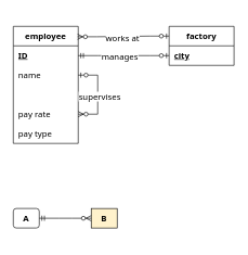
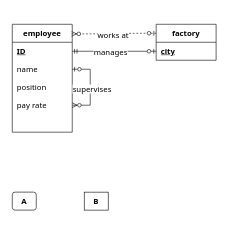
- <mxCell id="19" value="" style="edgeStyle=entityRelationEdgeStyle;fontSize=13;html=1;endArrow=ERzeroToMany;startArrow=ERzeroToOne;rounded=0;labelBackgroundColor=default;fontColor=default;strokeColor=default;exitX=0;exitY=0.25;exitDx=0;exitDy=0;entryX=0.99;entryY=0.089;entryDx=0;entryDy=0;entryPerimeter=0;fontFamily=Noto Sans;fontSource=https%3A%2F%2Ffonts.googleapis.com%2Fcss%3Ffamily%3DNoto%2BSans;" parent="1" source="16" target="3" edge="1"><mxGeometry width="100" height="100" relative="1" as="geometry"><mxPoint x="230" y="100" as="sourcePoint" /><mxPoint x="210" y="40" as="targetPoint" /></mxGeometry></mxCell>
+ <mxCell id="19" value="" style="edgeStyle=entityRelationEdgeStyle;fontSize=13;html=1;endArrow=ERzeroToMany;startArrow=ERzeroToOne;rounded=0;labelBackgroundColor=default;fontColor=default;strokeColor=default;exitX=0;exitY=0.25;exitDx=0;exitDy=0;entryX=0.99;entryY=0.089;entryDx=0;entryDy=0;entryPerimeter=0;fontFamily=Noto Sans;fontSource=https%3A%2F%2Ffonts.googleapis.com%2Fcss%3Ffamily%3DNoto%2BSans;dashed=1;" parent="1" source="16" target="3" edge="1"><mxGeometry width="100" height="100" relative="1" as="geometry"><mxPoint x="230" y="100" as="sourcePoint" /><mxPoint x="210" y="40" as="targetPoint" /></mxGeometry></mxCell>
+ <mxCell id="9" value="position" style="shape=partialRectangle;html=1;whiteSpace=wrap;connectable=0;fillColor=none;top=0;left=0;bottom=0;right=0;align=left;spacingLeft=6;overflow=hidden;pointerEvents=1;fontColor=default;strokeColor=default;fontFamily=Noto Sans;fontSource=https%3A%2F%2Ffonts.googleapis.com%2Fcss%3Ffamily%3DNoto%2BSans;fontSize=13;" parent="8" vertex="1"><mxGeometry width="100" height="30" as="geometry"><mxRectangle width="100" height="30" as="alternateBounds" /></mxGeometry></mxCell>
- <mxCell id="13" value="pay type" style="shape=partialRectangle;html=1;whiteSpace=wrap;connectable=0;fillColor=none;top=0;left=0;bottom=0;right=0;align=left;spacingLeft=6;overflow=hidden;pointerEvents=1;fontColor=default;strokeColor=default;fontFamily=Noto Sans;fontSource=https%3A%2F%2Ffonts.googleapis.com%2Fcss%3Ffamily%3DNoto%2BSans;fontSize=13;" parent="12" vertex="1"><mxGeometry width="100" height="30" as="geometry"><mxRectangle width="100" height="30" as="alternateBounds" /></mxGeometry></mxCell>
- <mxCell id="26" value="" style="edgeStyle=entityRelationEdgeStyle;fontSize=13;html=1;endArrow=ERzeroToMany;startArrow=ERmandOne;rounded=0;exitX=1;exitY=0.5;exitDx=0;exitDy=0;entryX=0;entryY=0.5;entryDx=0;entryDy=0;fontFamily=Noto Sans;fontSource=https%3A%2F%2Ffonts.googleapis.com%2Fcss%3Ffamily%3DNoto%2BSans;" edge="1" parent="1" source="24" target="25"><mxGeometry width="100" height="100" relative="1" as="geometry"><mxPoint x="310" y="310" as="sourcePoint" /><mxPoint x="410" y="210" as="targetPoint" /></mxGeometry></mxCell>
- <mxCell id="25" value="&lt;b style=&quot;font-size: 13px;&quot;&gt;B&lt;/b&gt;" style="rounded=0;whiteSpace=wrap;html=1;fontFamily=Noto Sans;fontSource=https%3A%2F%2Ffonts.googleapis.com%2Fcss%3Ffamily%3DNoto%2BSans;fontSize=13;fillColor=#fff2cc;" vertex="1" parent="1"><mxGeometry x="140" y="320" width="40" height="30" as="geometry" /></mxCell>
+ <mxCell id="25" value="&lt;b style=&quot;font-size: 13px;&quot;&gt;B&lt;/b&gt;" style="rounded=0;whiteSpace=wrap;html=1;fontFamily=Noto Sans;fontSource=https%3A%2F%2Ffonts.googleapis.com%2Fcss%3Ffamily%3DNoto%2BSans;fontSize=13;" vertex="1" parent="1"><mxGeometry x="140" y="320" width="40" height="30" as="geometry" /></mxCell>
